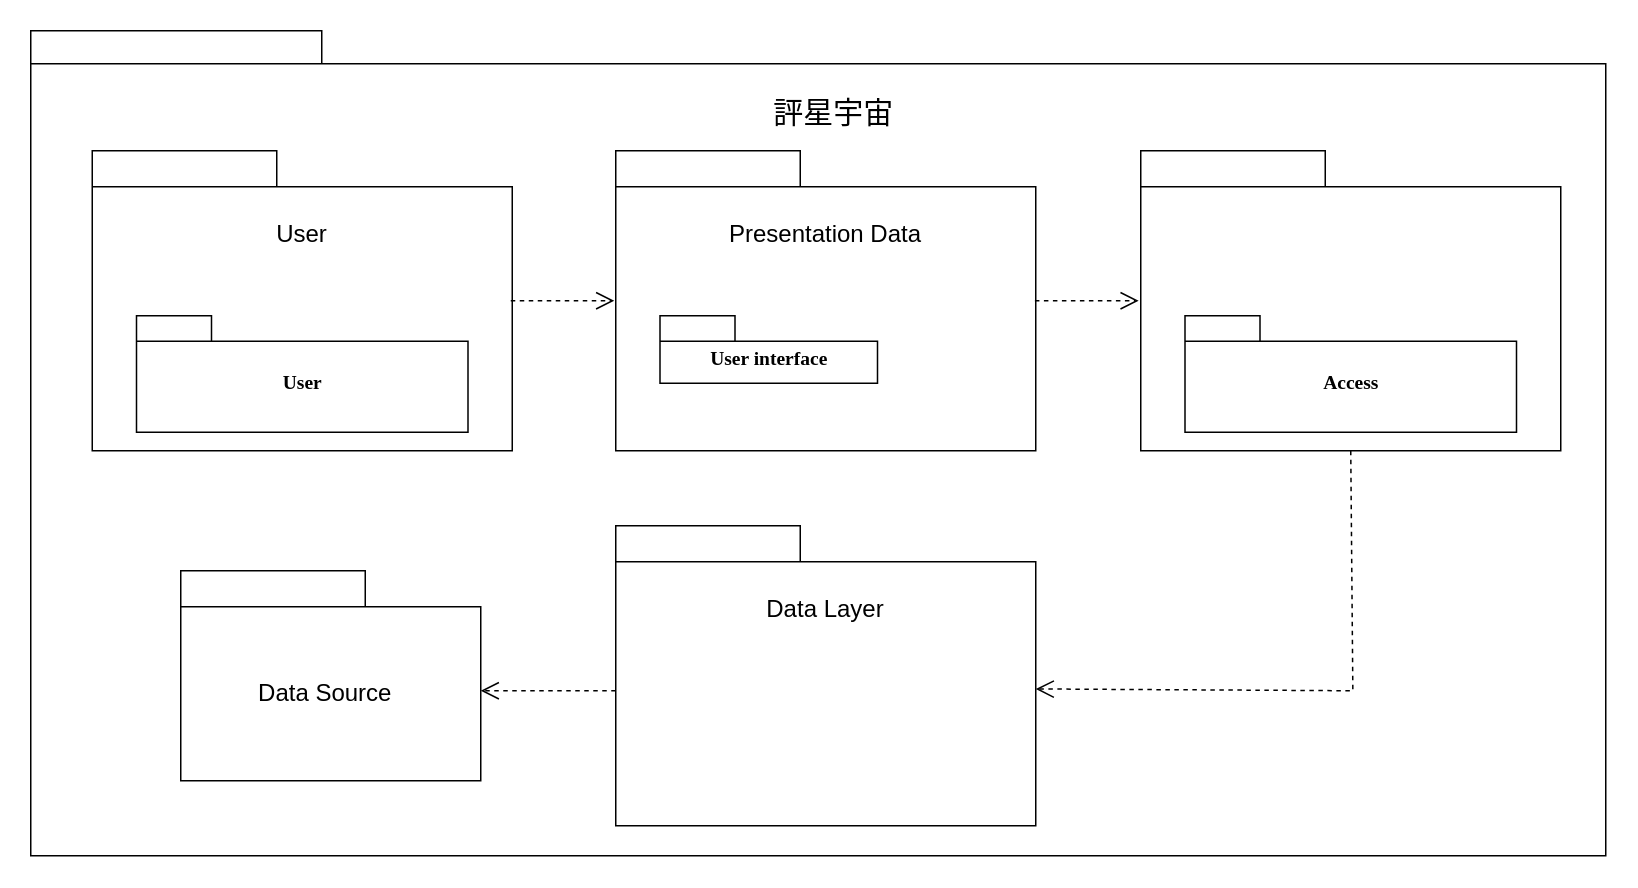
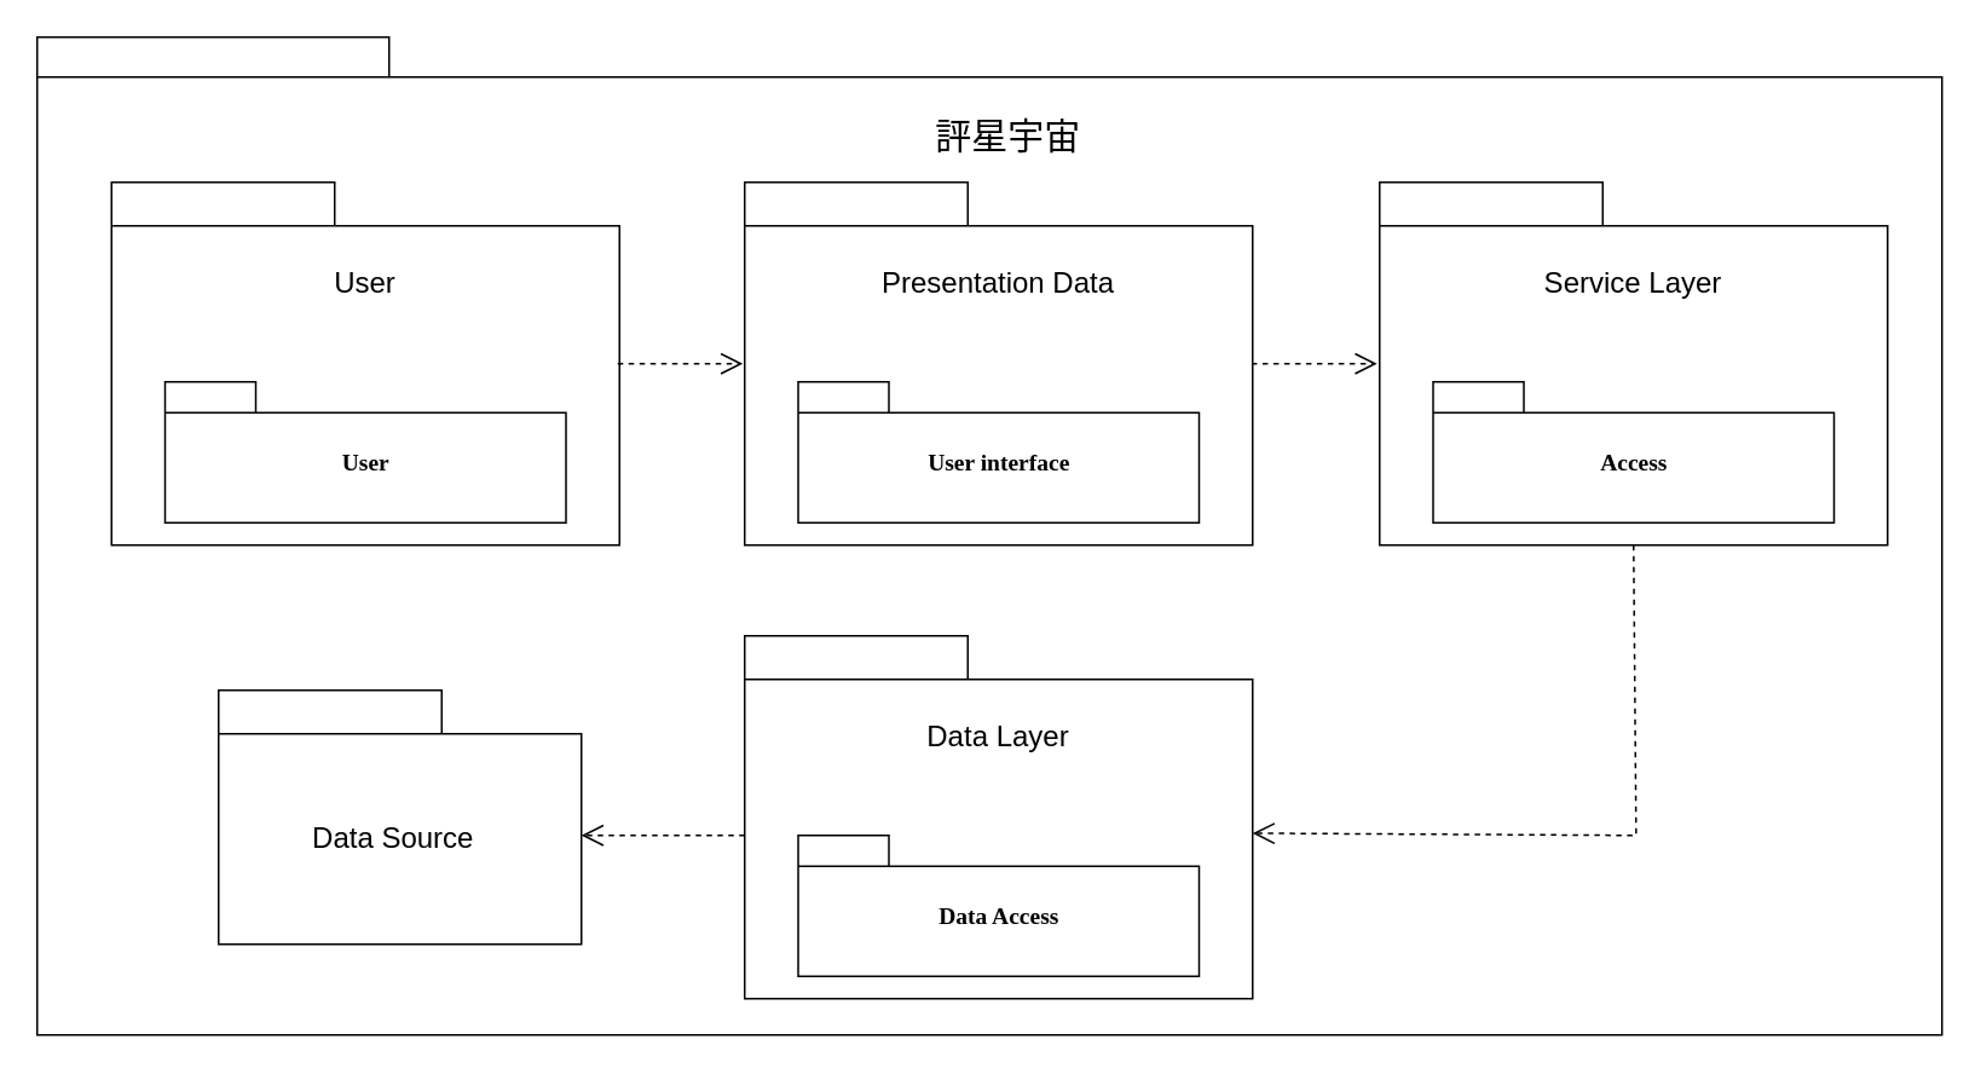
+ <mxCell id="16" value="Service Layer" style="text;strokeColor=none;fillColor=none;html=1;align=center;verticalAlign=middle;whiteSpace=wrap;rounded=0;fontSize=16;" parent="13" vertex="1"><mxGeometry x="65" y="40" width="150" height="30" as="geometry" /></mxCell>
- <mxCell id="11" value="&lt;font style=&quot;font-size: 13px;&quot;&gt;User interface&lt;/font&gt;" style="shape=folder;fontStyle=1;spacingTop=10;tabWidth=50;tabHeight=17;tabPosition=left;html=1;rounded=0;shadow=0;comic=0;labelBackgroundColor=none;strokeWidth=1;fontFamily=Verdana;fontSize=10;align=center;" parent="9" vertex="1"><mxGeometry x="29.5" y="110" width="145" height="45" as="geometry" /></mxCell>
+ <mxCell id="11" value="&lt;font style=&quot;font-size: 13px;&quot;&gt;User interface&lt;/font&gt;" style="shape=folder;fontStyle=1;spacingTop=10;tabWidth=50;tabHeight=17;tabPosition=left;html=1;rounded=0;shadow=0;comic=0;labelBackgroundColor=none;strokeWidth=1;fontFamily=Verdana;fontSize=10;align=center;" parent="9" vertex="1"><mxGeometry x="29.5" y="110" width="221" height="77.69" as="geometry" /></mxCell>
+ <mxCell id="21" value="&lt;font style=&quot;font-size: 13px;&quot;&gt;Data Access&lt;/font&gt;" style="shape=folder;fontStyle=1;spacingTop=10;tabWidth=50;tabHeight=17;tabPosition=left;html=1;rounded=0;shadow=0;comic=0;labelBackgroundColor=none;strokeWidth=1;fontFamily=Verdana;fontSize=10;align=center;" parent="19" vertex="1"><mxGeometry x="29.5" y="110" width="221" height="77.69" as="geometry" /></mxCell>
